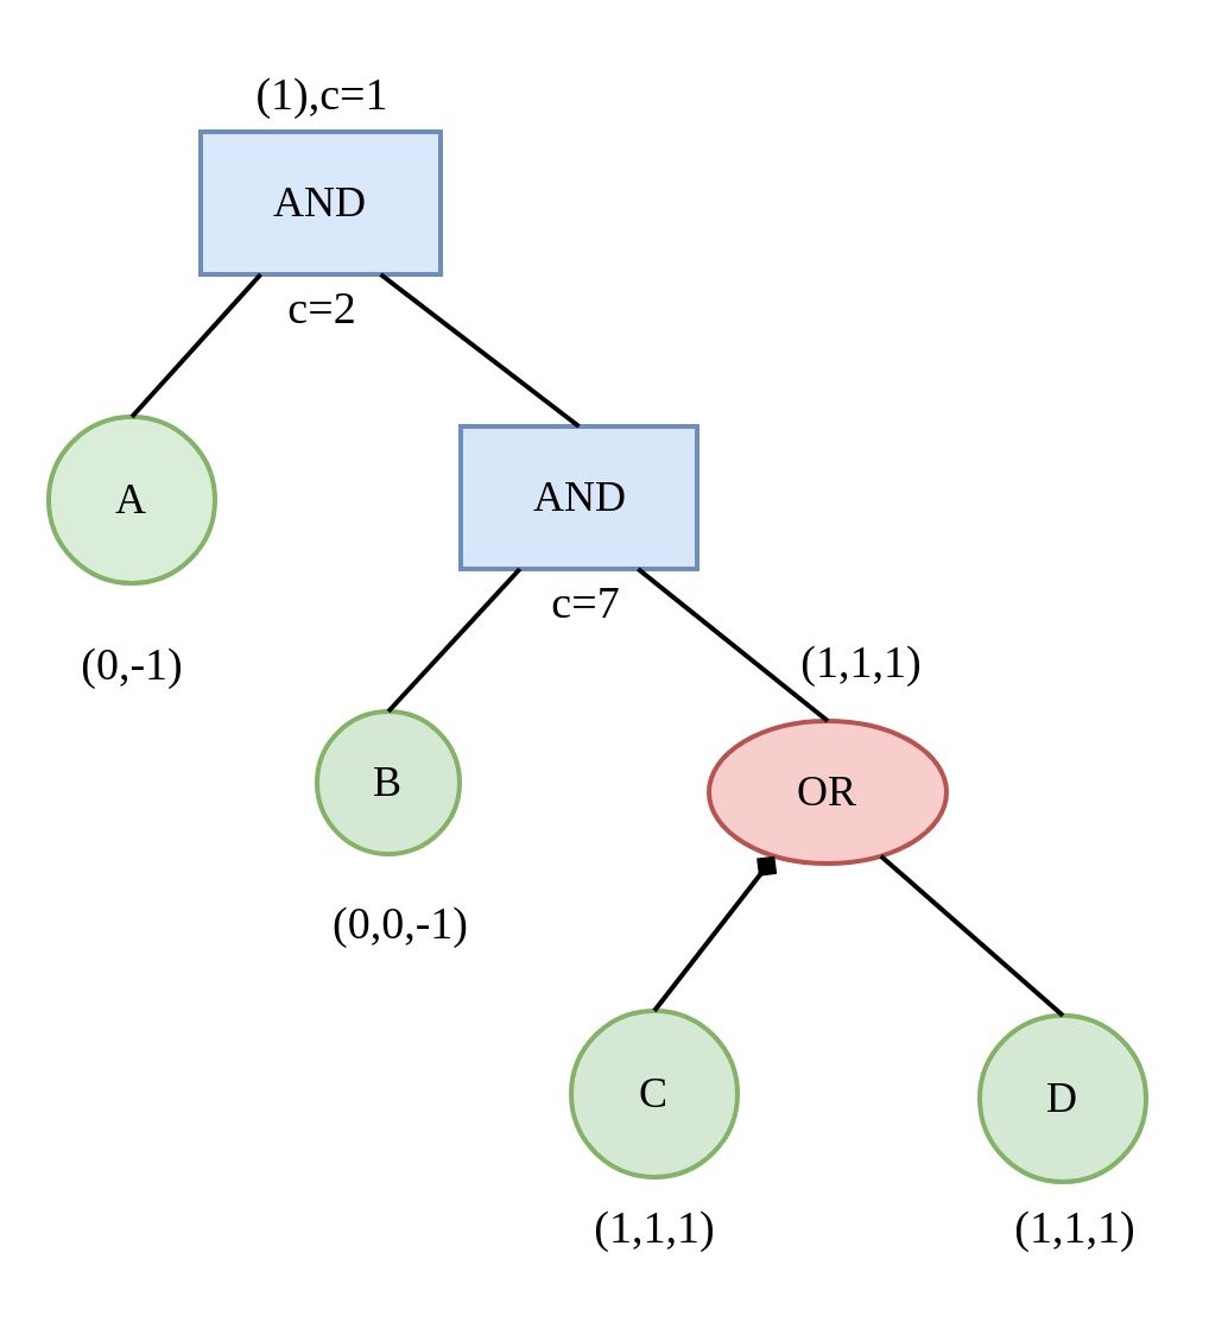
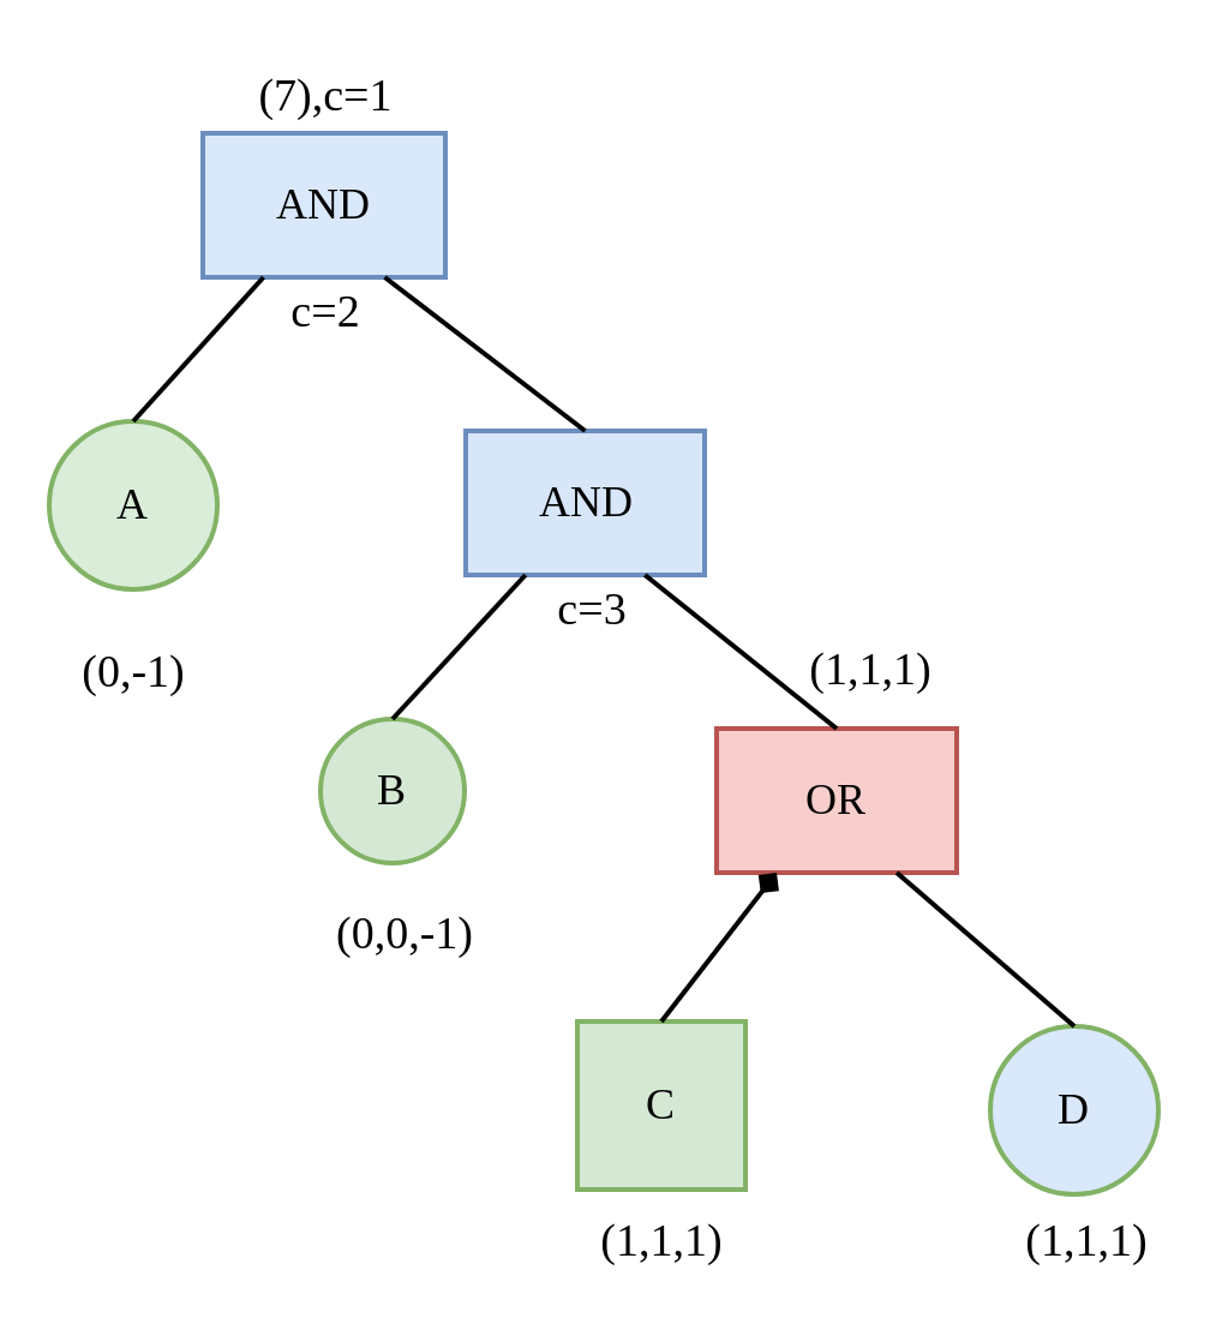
- <mxCell id="15" value="&lt;font style=&quot;font-size: 19px;&quot;&gt;(1),c=1&lt;/font&gt;" style="text;html=1;align=center;verticalAlign=middle;resizable=0;points=[];autosize=1;fontSize=18;fontFamily=Times New Roman;strokeWidth=2;" parent="1" vertex="1"><mxGeometry x="94.5" y="20" width="80" height="40" as="geometry" /></mxCell>
+ <mxCell id="15" value="&lt;font style=&quot;font-size: 19px;&quot;&gt;(7),c=1&lt;/font&gt;" style="text;html=1;align=center;verticalAlign=middle;resizable=0;points=[];autosize=1;fontSize=18;fontFamily=Times New Roman;strokeWidth=2;" parent="1" vertex="1"><mxGeometry x="94.5" y="20" width="80" height="40" as="geometry" /></mxCell>
- <mxCell id="17" value="&lt;font style=&quot;font-size: 19px;&quot;&gt;c=7&lt;/font&gt;" style="text;html=1;align=center;verticalAlign=middle;resizable=0;points=[];autosize=1;fontSize=18;fontFamily=Times New Roman;strokeWidth=2;" parent="1" vertex="1"><mxGeometry x="221.25" y="234" width="50" height="40" as="geometry" /></mxCell>
+ <mxCell id="17" value="&lt;font style=&quot;font-size: 19px;&quot;&gt;c=3&lt;/font&gt;" style="text;html=1;align=center;verticalAlign=middle;resizable=0;points=[];autosize=1;fontSize=18;fontFamily=Times New Roman;strokeWidth=2;" parent="1" vertex="1"><mxGeometry x="221.25" y="234" width="50" height="40" as="geometry" /></mxCell>
- <mxCell id="4" value="OR" style="ellipse;whiteSpace=wrap;html=1;fontFamily=Times New Roman;fontSize=18;strokeWidth=2;fillColor=#f8cecc;strokeColor=#b85450;" parent="1" vertex="1"><mxGeometry x="298" y="303" width="100" height="60" as="geometry" /></mxCell>
+ <mxCell id="4" value="OR" style="rounded=0;whiteSpace=wrap;html=1;fontFamily=Times New Roman;fontSize=18;strokeWidth=2;fillColor=#f8cecc;strokeColor=#b85450;" parent="1" vertex="1"><mxGeometry x="298" y="303" width="100" height="60" as="geometry" /></mxCell>
- <mxCell id="9" value="C" style="ellipse;whiteSpace=wrap;html=1;aspect=fixed;fontFamily=Times New Roman;fontSize=18;strokeWidth=2;fillColor=#d5e8d4;strokeColor=#82b366;" parent="1" vertex="1"><mxGeometry x="240" y="425" width="70" height="70" as="geometry" /></mxCell>
+ <mxCell id="9" value="C" style="whiteSpace=wrap;html=1;aspect=fixed;fontFamily=Times New Roman;fontSize=18;strokeWidth=2;fillColor=#d5e8d4;strokeColor=#82b366;rounded=0;" parent="1" vertex="1"><mxGeometry x="240" y="425" width="70" height="70" as="geometry" /></mxCell>
- <mxCell id="10" value="D" style="ellipse;whiteSpace=wrap;html=1;aspect=fixed;fontSize=18;fontFamily=Times New Roman;strokeWidth=2;fillColor=#d5e8d4;strokeColor=#82b366;" parent="1" vertex="1"><mxGeometry x="412" y="427" width="70" height="70" as="geometry" /></mxCell>
+ <mxCell id="10" value="D" style="ellipse;whiteSpace=wrap;html=1;aspect=fixed;fontSize=18;fontFamily=Times New Roman;strokeWidth=2;fillColor=#dae8fc;strokeColor=#82b366;" parent="1" vertex="1"><mxGeometry x="412" y="427" width="70" height="70" as="geometry" /></mxCell>
